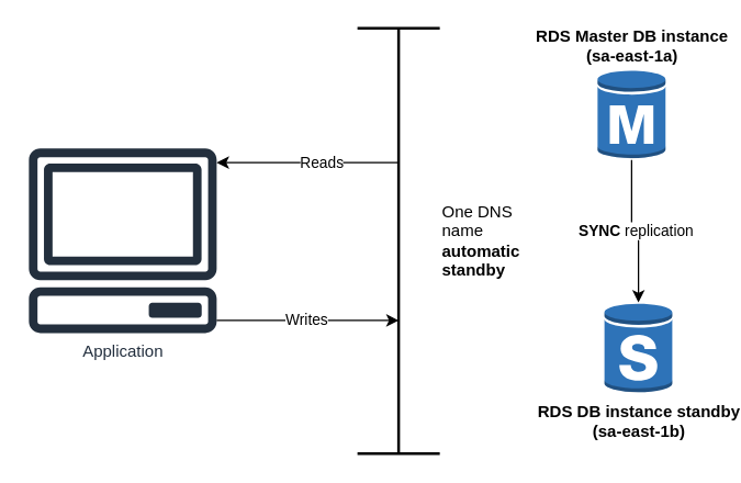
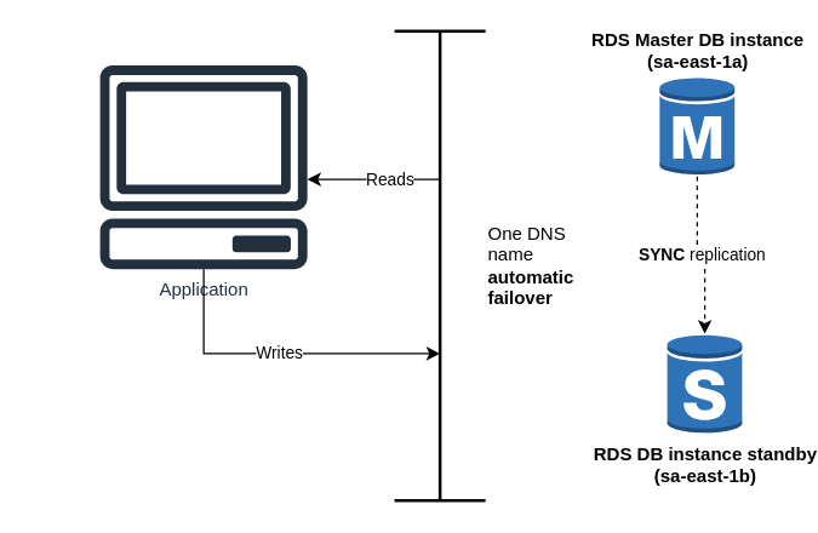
- <mxCell id="4" value="&lt;b&gt;SYNC&lt;/b&gt; replication" style="edgeStyle=orthogonalEdgeStyle;rounded=0;orthogonalLoop=1;jettySize=auto;html=1;" parent="1" source="5" target="3" edge="1"><mxGeometry relative="1" as="geometry" /></mxCell>
+ <mxCell id="4" value="&lt;b&gt;SYNC&lt;/b&gt; replication" style="edgeStyle=orthogonalEdgeStyle;rounded=0;orthogonalLoop=1;jettySize=auto;html=1;dashed=1;" parent="1" source="5" target="3" edge="1"><mxGeometry relative="1" as="geometry" /></mxCell>
- <mxCell id="2" value="Application" style="sketch=0;outlineConnect=0;fontColor=#232F3E;gradientColor=none;fillColor=#232F3D;strokeColor=none;dashed=0;verticalLabelPosition=bottom;verticalAlign=top;align=center;html=1;fontSize=12;fontStyle=0;aspect=fixed;pointerEvents=1;shape=mxgraph.aws4.client;" parent="1" vertex="1"><mxGeometry x="20" y="107.77" width="138" height="134.46" as="geometry" /></mxCell>
+ <mxCell id="2" value="Application" style="sketch=0;outlineConnect=0;fontColor=#232F3E;gradientColor=none;fillColor=#232F3D;strokeColor=none;dashed=0;verticalLabelPosition=bottom;verticalAlign=top;align=center;html=1;fontSize=12;fontStyle=0;aspect=fixed;pointerEvents=1;shape=mxgraph.aws4.client;" parent="1" vertex="1"><mxGeometry x="65" y="42.77" width="138" height="134.46" as="geometry" /></mxCell>
- <mxCell id="6" value="One DNS name&lt;br&gt;&lt;b&gt;automatic standby&lt;/b&gt;" style="shape=crossbar;whiteSpace=wrap;html=1;rounded=1;direction=south;labelPosition=right;verticalLabelPosition=middle;align=left;verticalAlign=middle;strokeWidth=2;" parent="1" vertex="1"><mxGeometry x="260" y="20" width="60" height="310" as="geometry" /></mxCell>
+ <mxCell id="6" value="One DNS name&lt;br&gt;&lt;b&gt;automatic failover&lt;/b&gt;" style="shape=crossbar;whiteSpace=wrap;html=1;rounded=1;direction=south;labelPosition=right;verticalLabelPosition=middle;align=left;verticalAlign=middle;strokeWidth=2;" parent="1" vertex="1"><mxGeometry x="260" y="20" width="60" height="310" as="geometry" /></mxCell>
